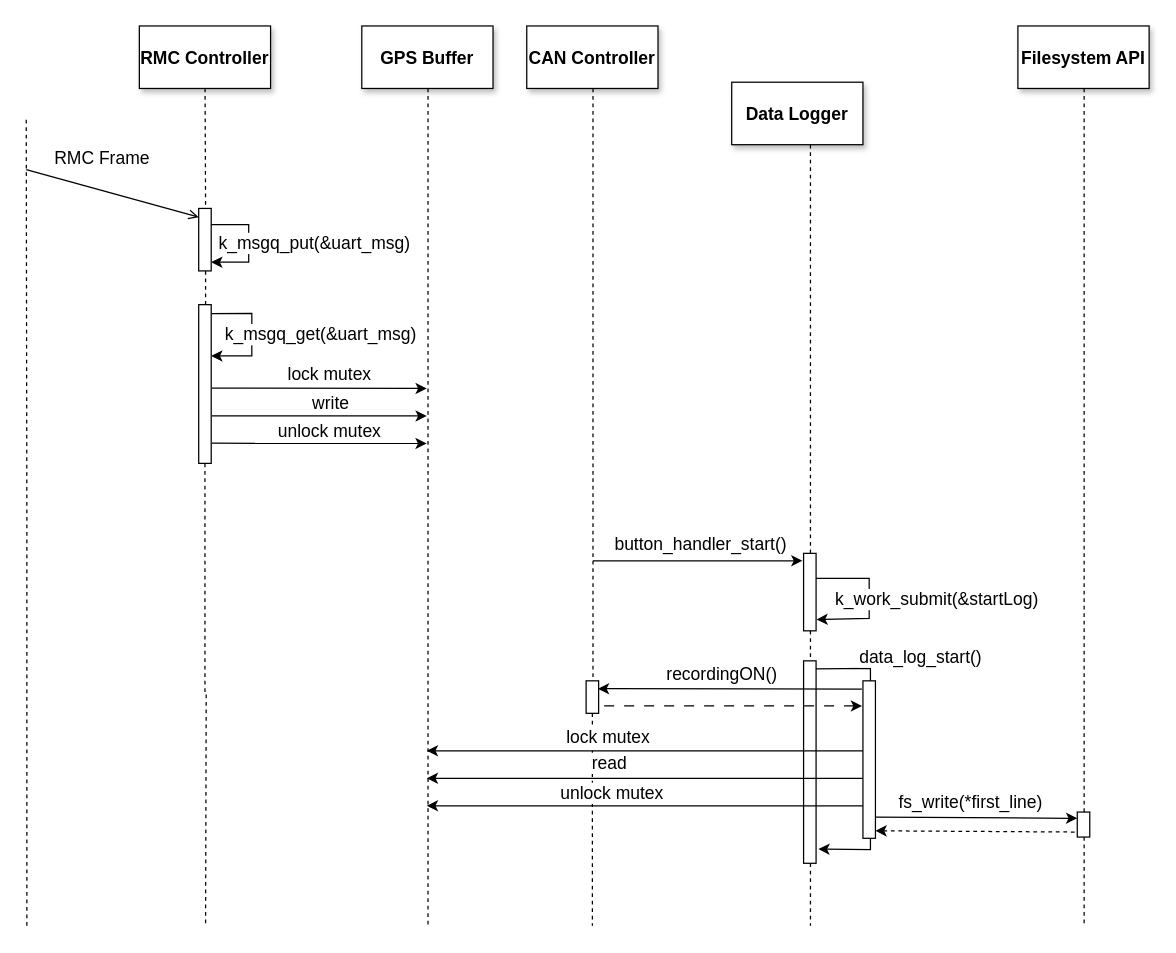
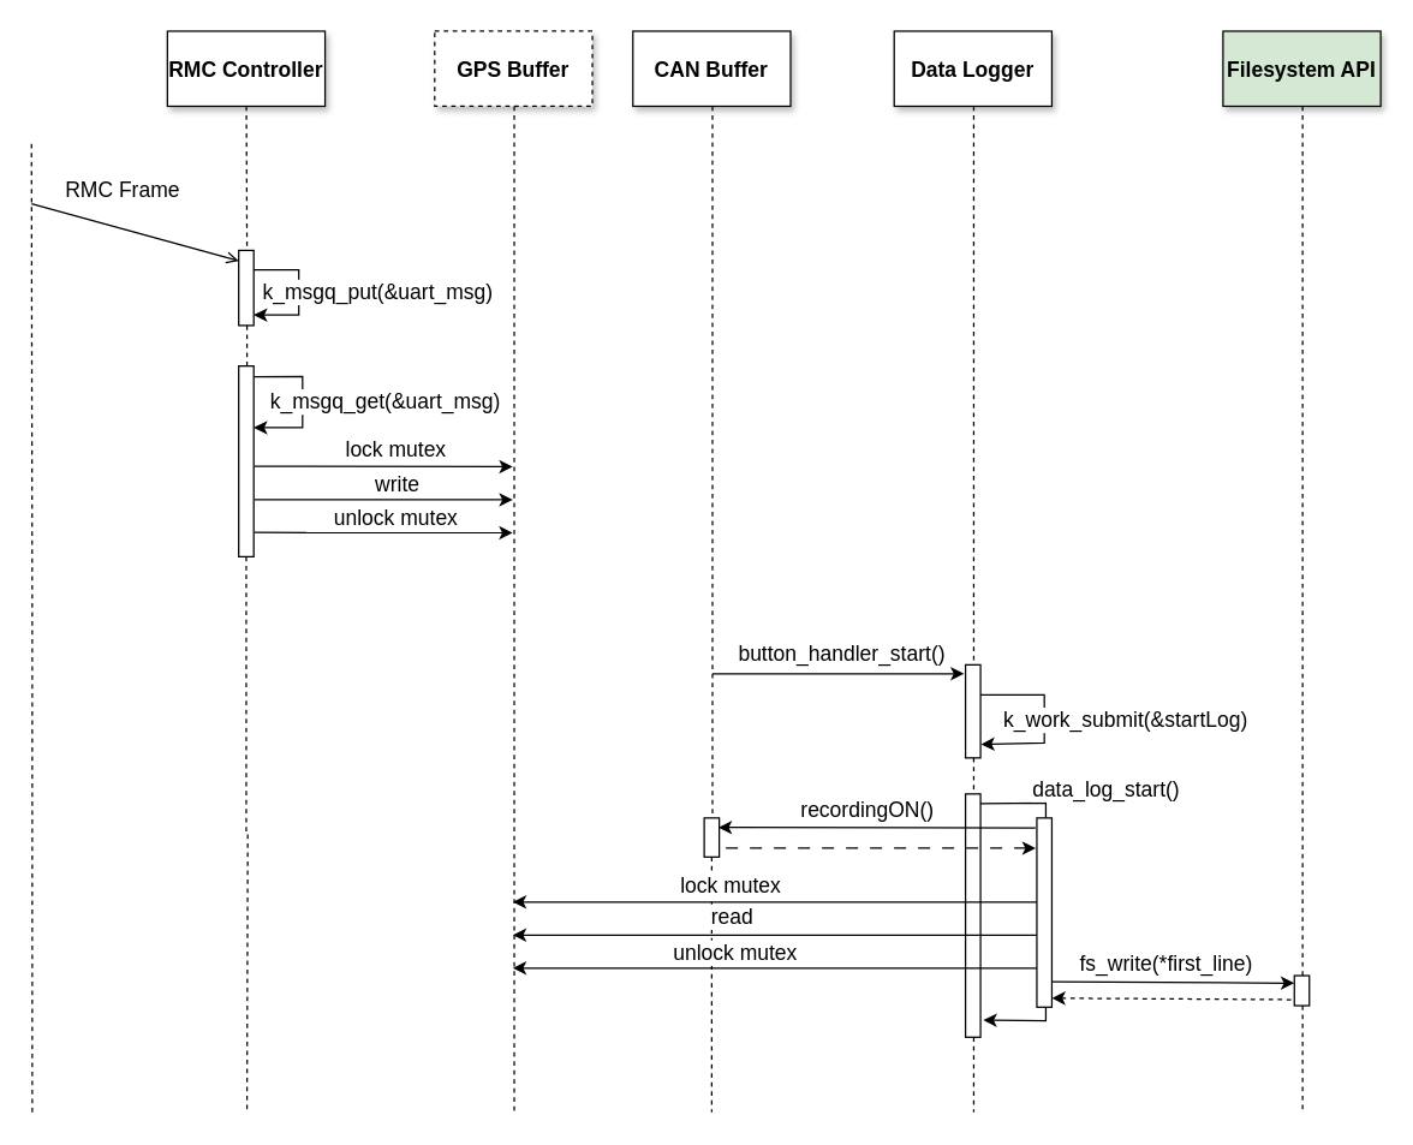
- <mxCell id="10" value="GPS Buffer" style="shadow=1;fontFamily=Helvetica;fontSize=14;fontStyle=1" parent="1" vertex="1"><mxGeometry x="289" y="20" width="105" height="50" as="geometry" /></mxCell>
+ <mxCell id="10" value="GPS Buffer" style="shadow=1;fontFamily=Helvetica;fontSize=14;fontStyle=1;dashed=1;" parent="1" vertex="1"><mxGeometry x="289" y="20" width="105" height="50" as="geometry" /></mxCell>
- <mxCell id="49" value="Filesystem API" style="shadow=1;fontFamily=Helvetica;fontSize=14;fontStyle=1" vertex="1" parent="1"><mxGeometry x="814" y="20" width="105" height="50" as="geometry" /></mxCell>
+ <mxCell id="49" value="Filesystem API" style="shadow=1;fontFamily=Helvetica;fontSize=14;fontStyle=1;fillColor=#d5e8d4;" vertex="1" parent="1"><mxGeometry x="814" y="20" width="105" height="50" as="geometry" /></mxCell>
- <mxCell id="23" value="CAN Controller" style="shadow=1;fontFamily=Helvetica;fontSize=14;fontStyle=1" vertex="1" parent="1"><mxGeometry x="421" y="20" width="105" height="50" as="geometry" /></mxCell>
+ <mxCell id="23" value="CAN Buffer" style="shadow=1;fontFamily=Helvetica;fontSize=14;fontStyle=1" vertex="1" parent="1"><mxGeometry x="421" y="20" width="105" height="50" as="geometry" /></mxCell>
- <mxCell id="25" value="Data Logger" style="shadow=1;fontFamily=Helvetica;fontSize=14;fontStyle=1" vertex="1" parent="1"><mxGeometry x="585" y="65" width="105" height="50" as="geometry" /></mxCell>
+ <mxCell id="25" value="Data Logger" style="shadow=1;fontFamily=Helvetica;fontSize=14;fontStyle=1" vertex="1" parent="1"><mxGeometry x="595" y="20" width="105" height="50" as="geometry" /></mxCell>
